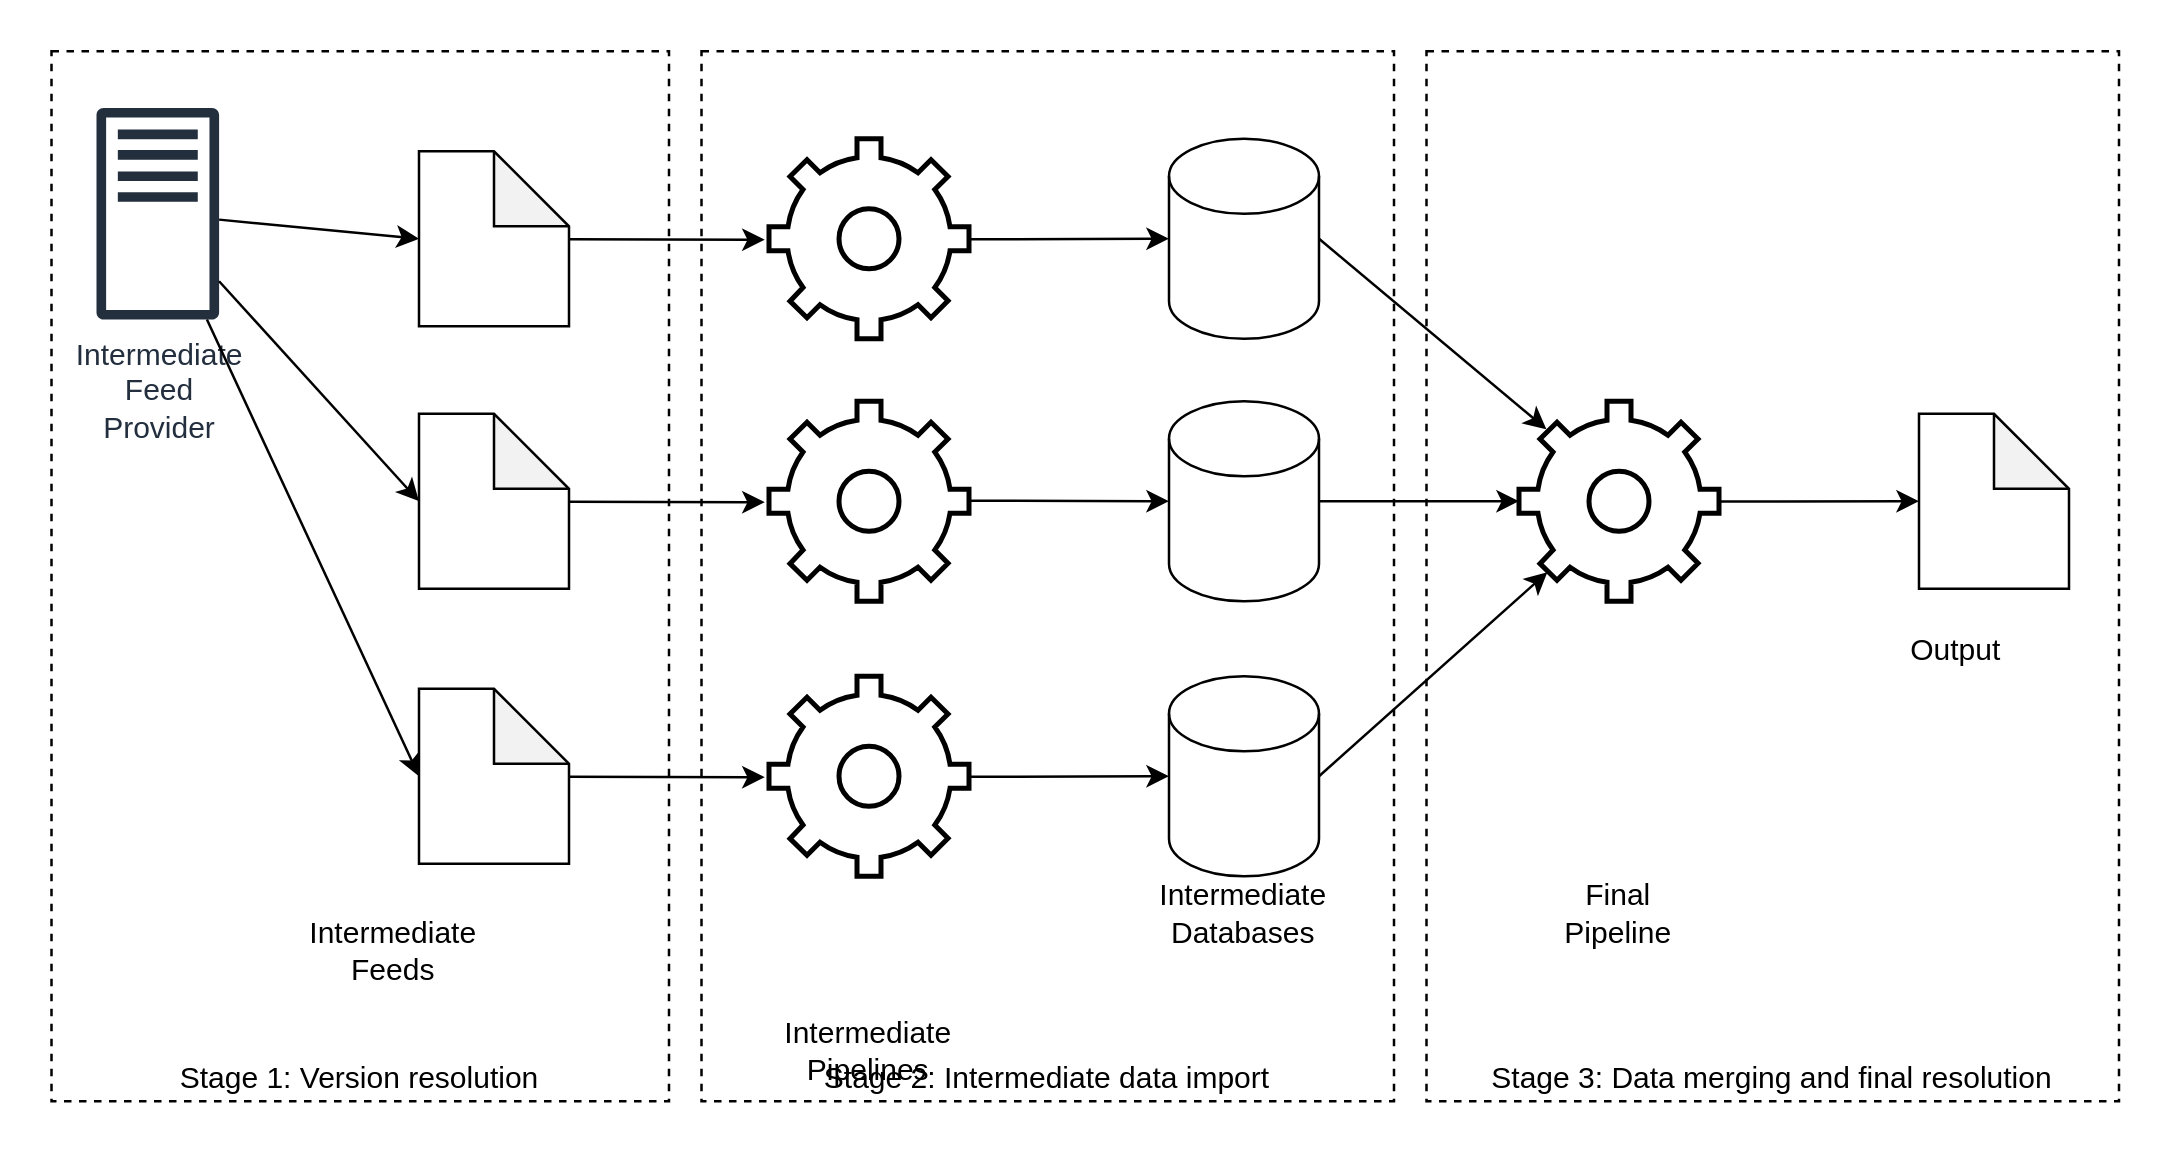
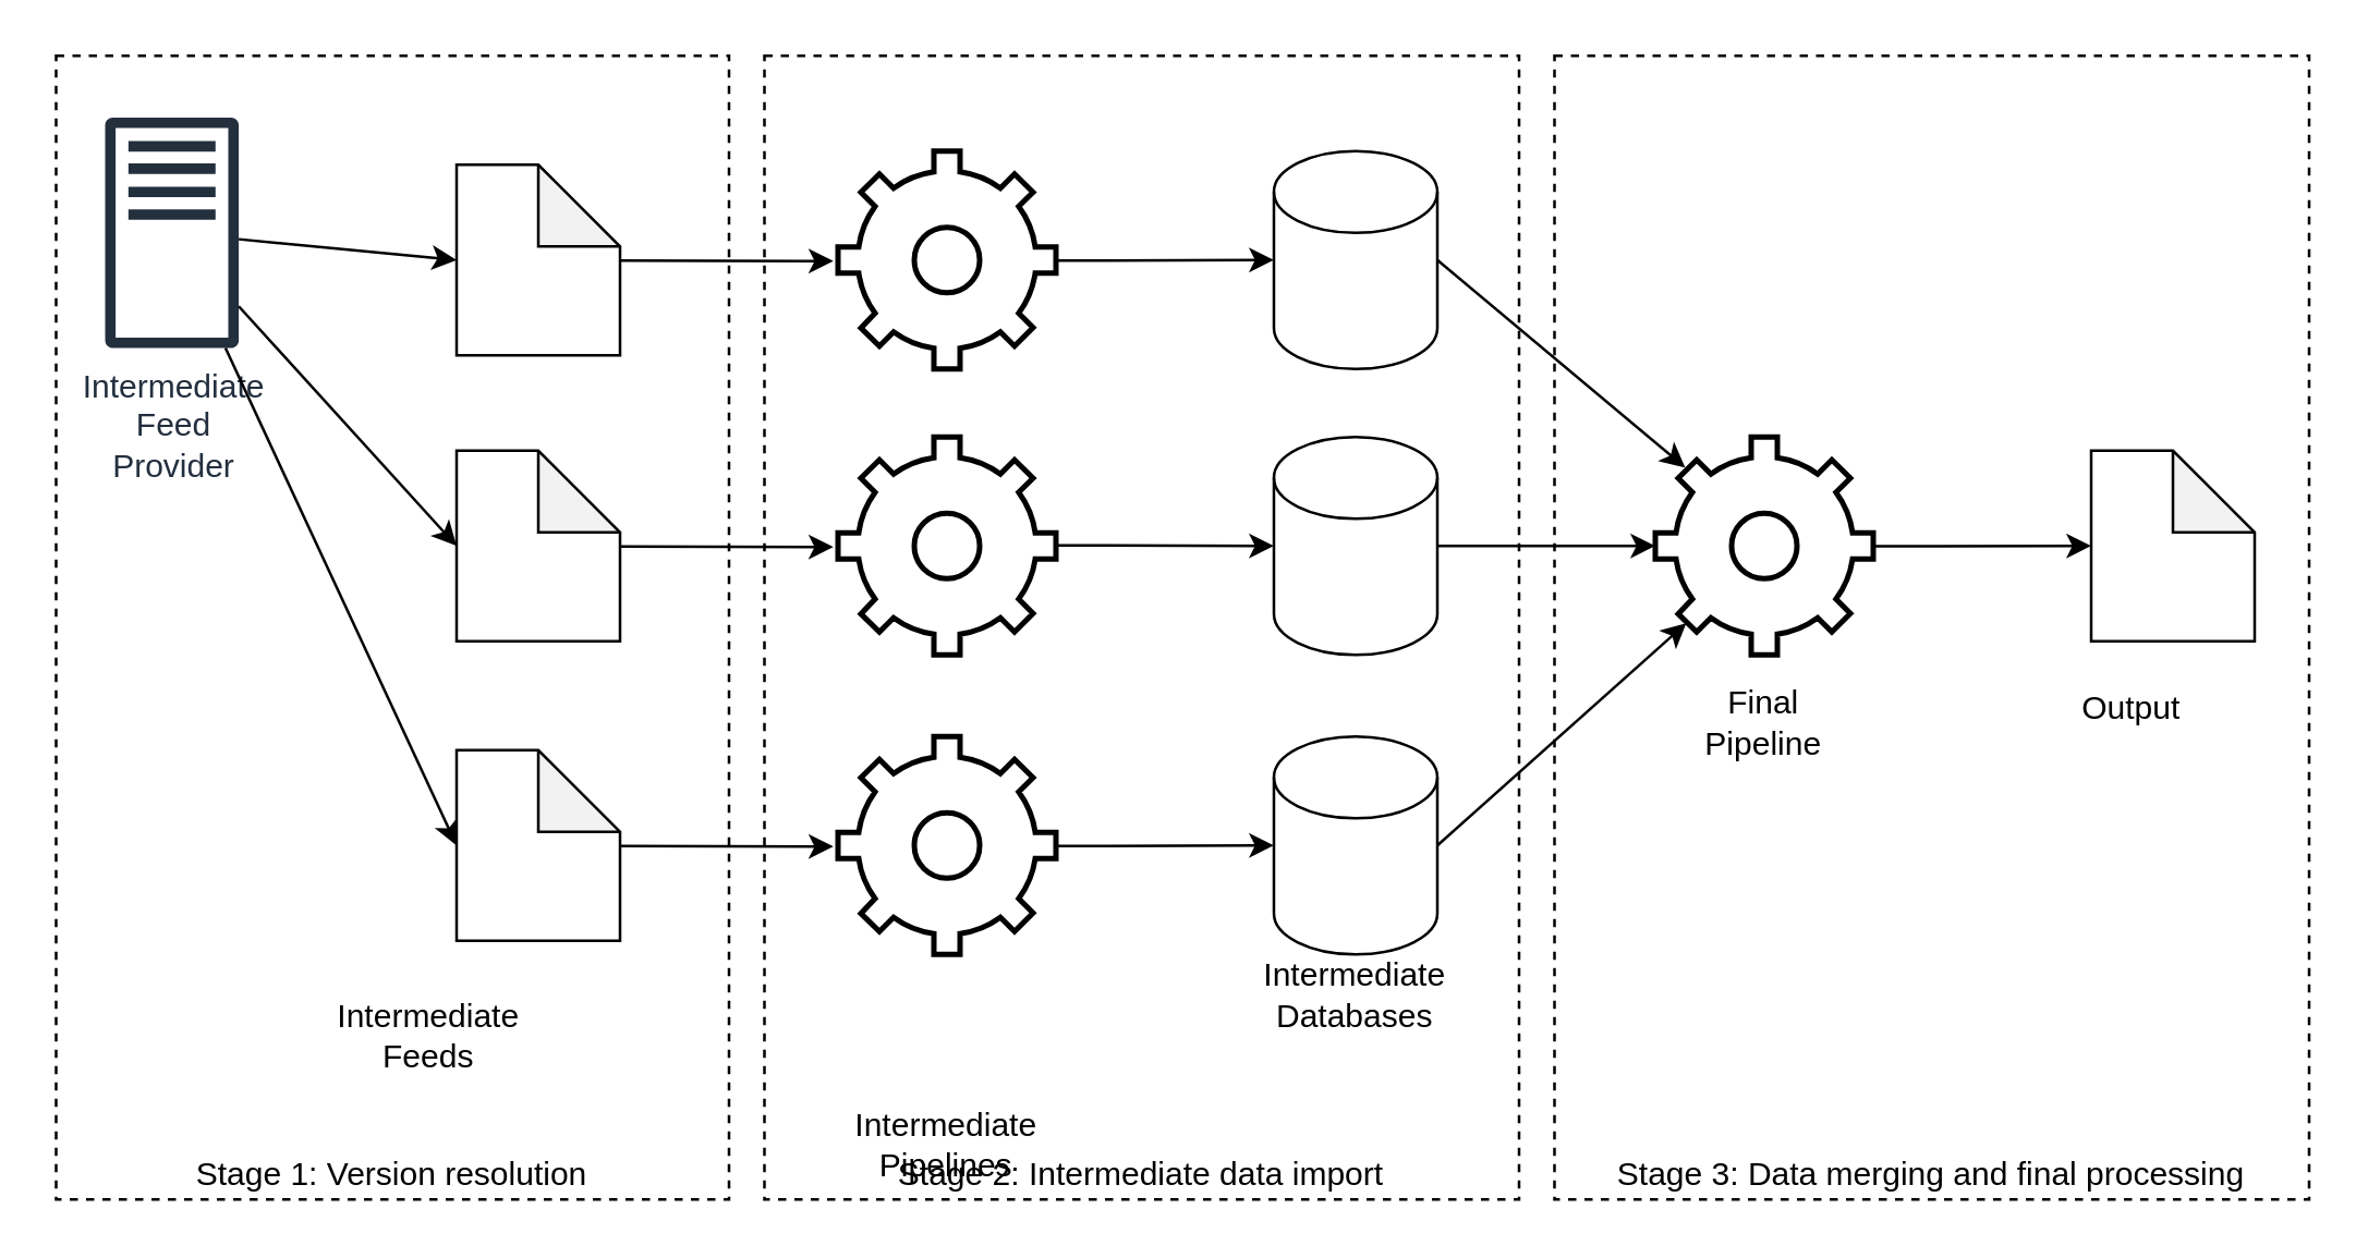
- <mxCell id="33" value="Final&lt;br&gt;Pipeline" style="text;html=1;strokeColor=none;fillColor=none;align=center;verticalAlign=middle;whiteSpace=wrap;rounded=0;" parent="1" vertex="1"><mxGeometry x="607" y="350" width="80" height="30" as="geometry" /></mxCell>
+ <mxCell id="33" value="Final&lt;br&gt;Pipeline" style="text;html=1;strokeColor=none;fillColor=none;align=center;verticalAlign=middle;whiteSpace=wrap;rounded=0;" parent="1" vertex="1"><mxGeometry x="607" y="250" width="80" height="30" as="geometry" /></mxCell>
- <mxCell id="2" value="Stage 3: Data merging and final resolution" style="rounded=0;whiteSpace=wrap;html=1;fillColor=none;dashed=1;verticalAlign=bottom;" parent="1" vertex="1"><mxGeometry x="570" width="277" height="420" as="geometry" y="20" /></mxCell>
+ <mxCell id="2" value="Stage 3: Data merging and final processing" style="rounded=0;whiteSpace=wrap;html=1;fillColor=none;dashed=1;verticalAlign=bottom;" parent="1" vertex="1"><mxGeometry x="570" width="277" height="420" as="geometry" y="20" /></mxCell>
